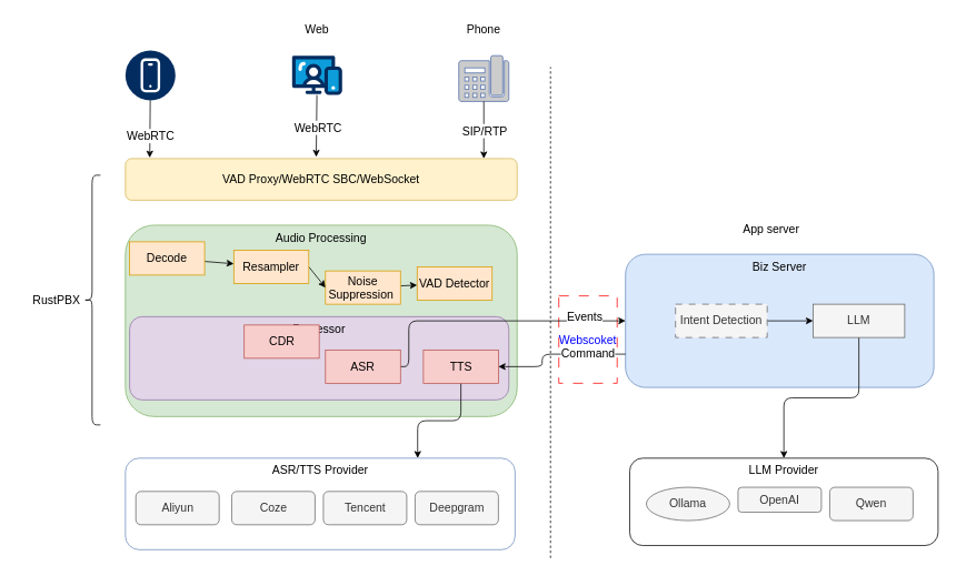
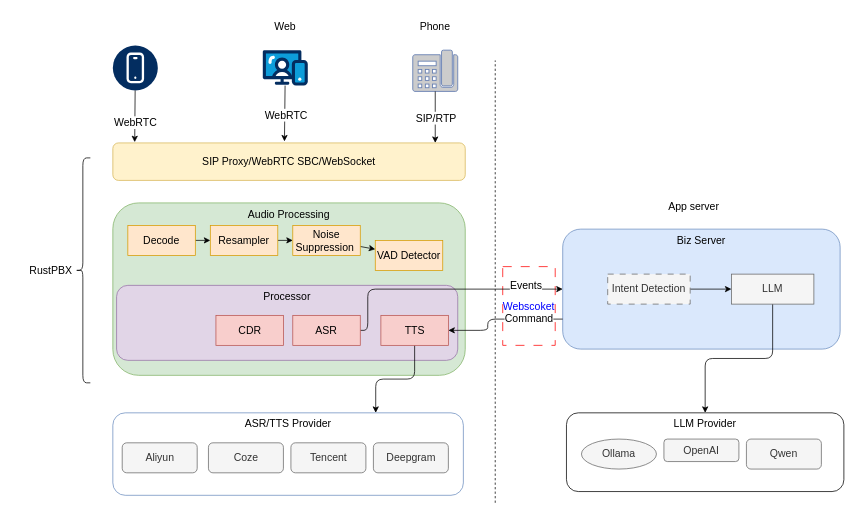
- <mxCell id="4" value="VAD Proxy/WebRTC SBC/WebSocket" style="rounded=1;whiteSpace=wrap;html=1;fillColor=#fff2cc;strokeColor=#d6b656;fontSize=14;" vertex="1" parent="1"><mxGeometry x="150" y="190" width="470" height="50" as="geometry" /></mxCell>
+ <mxCell id="4" value="SIP Proxy/WebRTC SBC/WebSocket" style="rounded=1;whiteSpace=wrap;html=1;fillColor=#fff2cc;strokeColor=#d6b656;fontSize=14;" vertex="1" parent="1"><mxGeometry x="150" y="190" width="470" height="50" as="geometry" /></mxCell>
- <mxCell id="23" value="Decode" style="rounded=0;whiteSpace=wrap;html=1;fillColor=#ffe6cc;strokeColor=#d79b00;fontSize=14;" vertex="1" parent="1"><mxGeometry x="155" y="290" width="90" height="40" as="geometry" /></mxCell>
+ <mxCell id="23" value="Decode" style="rounded=0;whiteSpace=wrap;html=1;fillColor=#ffe6cc;strokeColor=#d79b00;fontSize=14;" vertex="1" parent="1"><mxGeometry x="170" y="300" width="90" height="40" as="geometry" /></mxCell>
- <mxCell id="18" value="Noise Suppression&amp;nbsp;" style="rounded=0;whiteSpace=wrap;html=1;fillColor=#ffe6cc;strokeColor=#d79b00;fontSize=14;" vertex="1" parent="1"><mxGeometry x="390" y="325" width="90" height="40" as="geometry" /></mxCell>
+ <mxCell id="18" value="Noise Suppression&amp;nbsp;" style="rounded=0;whiteSpace=wrap;html=1;fillColor=#ffe6cc;strokeColor=#d79b00;fontSize=14;" vertex="1" parent="1"><mxGeometry x="390" y="300" width="90" height="40" as="geometry" /></mxCell>
- <mxCell id="27" value="CDR" style="rounded=0;whiteSpace=wrap;html=1;fillColor=#f8cecc;strokeColor=#b85450;fontSize=14;" vertex="1" parent="1"><mxGeometry x="292.5" y="390" width="90" height="40" as="geometry" /></mxCell>
+ <mxCell id="27" value="CDR" style="rounded=0;whiteSpace=wrap;html=1;fillColor=#f8cecc;strokeColor=#b85450;fontSize=14;" vertex="1" parent="1"><mxGeometry x="287.5" y="420" width="90" height="40" as="geometry" /></mxCell>
